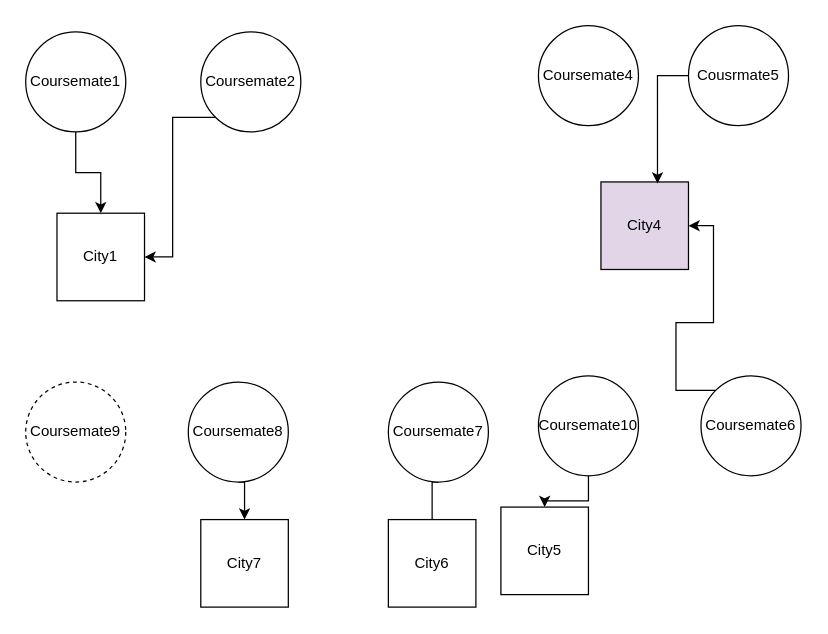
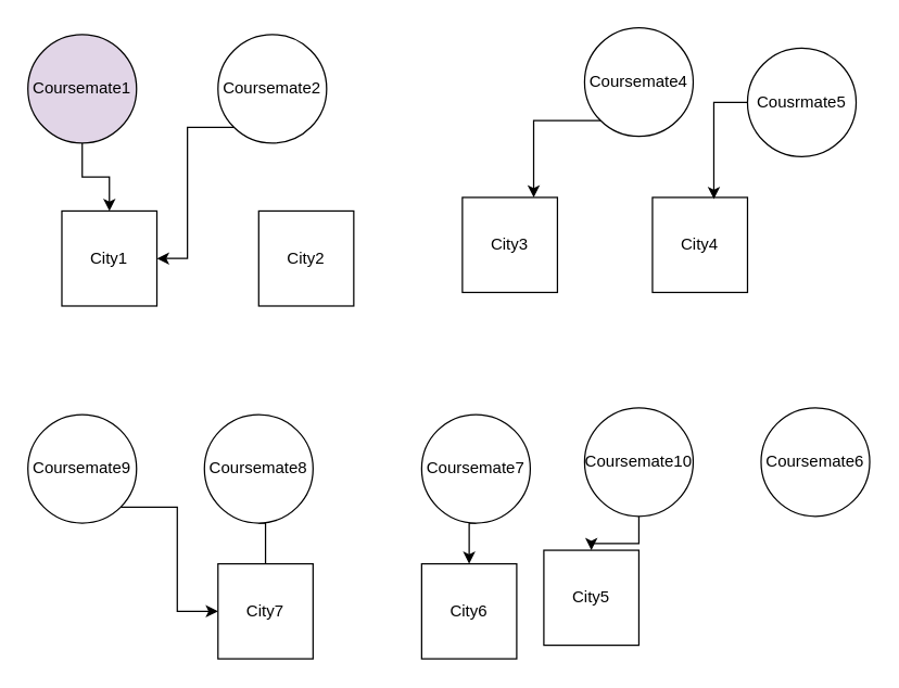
- <mxCell id="14" value="Cousrmate5" style="ellipse;whiteSpace=wrap;html=1;aspect=fixed;" parent="1" vertex="1"><mxGeometry x="550" y="20" width="80" height="80" as="geometry" /></mxCell>
+ <mxCell id="14" value="Cousrmate5" style="ellipse;whiteSpace=wrap;html=1;aspect=fixed;" parent="1" vertex="1"><mxGeometry x="550" y="35" width="80" height="80" as="geometry" /></mxCell>
- <mxCell id="3" value="Coursemate1" style="ellipse;whiteSpace=wrap;html=1;aspect=fixed;" parent="1" vertex="1"><mxGeometry x="20" y="25" width="80" height="80" as="geometry" /></mxCell>
+ <mxCell id="3" value="Coursemate1" style="ellipse;whiteSpace=wrap;html=1;aspect=fixed;fillColor=#e1d5e7;" parent="1" vertex="1"><mxGeometry x="20" y="25" width="80" height="80" as="geometry" /></mxCell>
+ <mxCell id="8" style="edgeStyle=orthogonalEdgeStyle;rounded=0;orthogonalLoop=1;jettySize=auto;html=1;exitX=0;exitY=1;exitDx=0;exitDy=0;entryX=0.75;entryY=0;entryDx=0;entryDy=0;" edge="1" parent="1" source="9" target="24"><mxGeometry relative="1" as="geometry" /></mxCell>
+ <mxCell id="24" value="City3" style="whiteSpace=wrap;html=1;aspect=fixed;" parent="1" vertex="1"><mxGeometry x="340" y="145" width="70" height="70" as="geometry" /></mxCell>
- <mxCell id="25" value="City4" style="whiteSpace=wrap;html=1;aspect=fixed;fillColor=#e1d5e7;" parent="1" vertex="1"><mxGeometry x="480" y="145" width="70" height="70" as="geometry" /></mxCell>
+ <mxCell id="25" value="City4" style="whiteSpace=wrap;html=1;aspect=fixed;" parent="1" vertex="1"><mxGeometry x="480" y="145" width="70" height="70" as="geometry" /></mxCell>
+ <mxCell id="21" value="City2" style="whiteSpace=wrap;html=1;aspect=fixed;" parent="1" vertex="1"><mxGeometry x="190" y="155" width="70" height="70" as="geometry" /></mxCell>
- <mxCell id="19" value="City1" style="whiteSpace=wrap;html=1;aspect=fixed;" parent="1" vertex="1"><mxGeometry x="45" y="170" width="70" height="70" as="geometry" /></mxCell>
+ <mxCell id="19" value="City1" style="whiteSpace=wrap;html=1;aspect=fixed;" parent="1" vertex="1"><mxGeometry x="45" y="155" width="70" height="70" as="geometry" /></mxCell>
- <mxCell id="12" style="edgeStyle=orthogonalEdgeStyle;rounded=0;orthogonalLoop=1;jettySize=auto;html=1;exitX=0;exitY=0;exitDx=0;exitDy=0;entryX=1;entryY=0.5;entryDx=0;entryDy=0;" edge="1" parent="1" source="13" target="25"><mxGeometry relative="1" as="geometry" /></mxCell>
- <mxCell id="18" value="Coursemate9" style="ellipse;whiteSpace=wrap;html=1;aspect=fixed;dashed=1;" parent="1" vertex="1"><mxGeometry x="20" y="305" width="80" height="80" as="geometry" /></mxCell>
+ <mxCell id="18" value="Coursemate9" style="ellipse;whiteSpace=wrap;html=1;aspect=fixed;" parent="1" vertex="1"><mxGeometry x="20" y="305" width="80" height="80" as="geometry" /></mxCell>
+ <mxCell id="17" style="edgeStyle=orthogonalEdgeStyle;rounded=0;orthogonalLoop=1;jettySize=auto;html=1;exitX=1;exitY=1;exitDx=0;exitDy=0;entryX=0;entryY=0.5;entryDx=0;entryDy=0;" edge="1" parent="1" source="18" target="23"><mxGeometry relative="1" as="geometry" /></mxCell>
- <mxCell id="10" style="edgeStyle=orthogonalEdgeStyle;rounded=0;orthogonalLoop=1;jettySize=auto;html=1;exitX=0.5;exitY=1;exitDx=0;exitDy=0;entryX=0.5;entryY=0;entryDx=0;entryDy=0;" edge="1" parent="1" source="11" target="23"><mxGeometry relative="1" as="geometry" /></mxCell>
+ <mxCell id="10" style="edgeStyle=orthogonalEdgeStyle;rounded=0;orthogonalLoop=1;jettySize=auto;html=1;exitX=0.5;exitY=1;exitDx=0;exitDy=0;entryX=0.5;entryY=0;entryDx=0;entryDy=0;endArrow=none;" edge="1" parent="1" source="11" target="23"><mxGeometry relative="1" as="geometry" /></mxCell>
- <mxCell id="6" style="edgeStyle=orthogonalEdgeStyle;rounded=0;orthogonalLoop=1;jettySize=auto;html=1;exitX=0.5;exitY=1;exitDx=0;exitDy=0;entryX=0.5;entryY=0;entryDx=0;entryDy=0;endArrow=none;" edge="1" parent="1" source="7" target="20"><mxGeometry relative="1" as="geometry" /></mxCell>
+ <mxCell id="6" style="edgeStyle=orthogonalEdgeStyle;rounded=0;orthogonalLoop=1;jettySize=auto;html=1;exitX=0.5;exitY=1;exitDx=0;exitDy=0;entryX=0.5;entryY=0;entryDx=0;entryDy=0;" edge="1" parent="1" source="7" target="20"><mxGeometry relative="1" as="geometry" /></mxCell>
